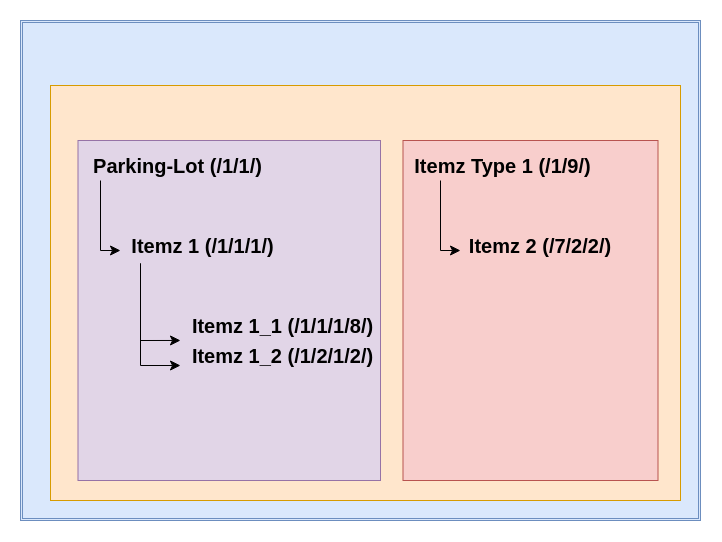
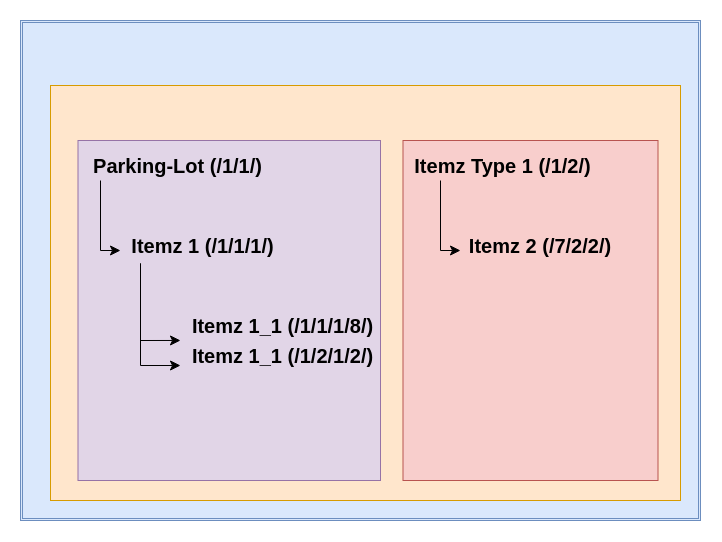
- <mxCell id="7" value="&lt;span style=&quot;font-size: 20px;&quot;&gt;&lt;b&gt;Itemz Type 1 (/1/9/)&lt;/b&gt;&lt;/span&gt;" style="text;strokeColor=none;align=center;fillColor=none;html=1;verticalAlign=middle;whiteSpace=wrap;rounded=0;" parent="1" vertex="1"><mxGeometry x="410" y="150" width="185" height="30" as="geometry" /></mxCell>
+ <mxCell id="7" value="&lt;span style=&quot;font-size: 20px;&quot;&gt;&lt;b&gt;Itemz Type 1 (/1/2/)&lt;/b&gt;&lt;/span&gt;" style="text;strokeColor=none;align=center;fillColor=none;html=1;verticalAlign=middle;whiteSpace=wrap;rounded=0;" parent="1" vertex="1"><mxGeometry x="410" y="150" width="185" height="30" as="geometry" /></mxCell>
- <mxCell id="10" value="&lt;span style=&quot;font-size: 20px;&quot;&gt;&lt;b&gt;Itemz 1_2 (/1/2/1/2/)&lt;/b&gt;&lt;/span&gt;" style="text;strokeColor=none;align=center;fillColor=none;html=1;verticalAlign=middle;whiteSpace=wrap;rounded=0;" parent="1" vertex="1"><mxGeometry x="190" y="340" width="185" height="30" as="geometry" /></mxCell>
+ <mxCell id="10" value="&lt;span style=&quot;font-size: 20px;&quot;&gt;&lt;b&gt;Itemz 1_1 (/1/2/1/2/)&lt;/b&gt;&lt;/span&gt;" style="text;strokeColor=none;align=center;fillColor=none;html=1;verticalAlign=middle;whiteSpace=wrap;rounded=0;" parent="1" vertex="1"><mxGeometry x="190" y="340" width="185" height="30" as="geometry" /></mxCell>
